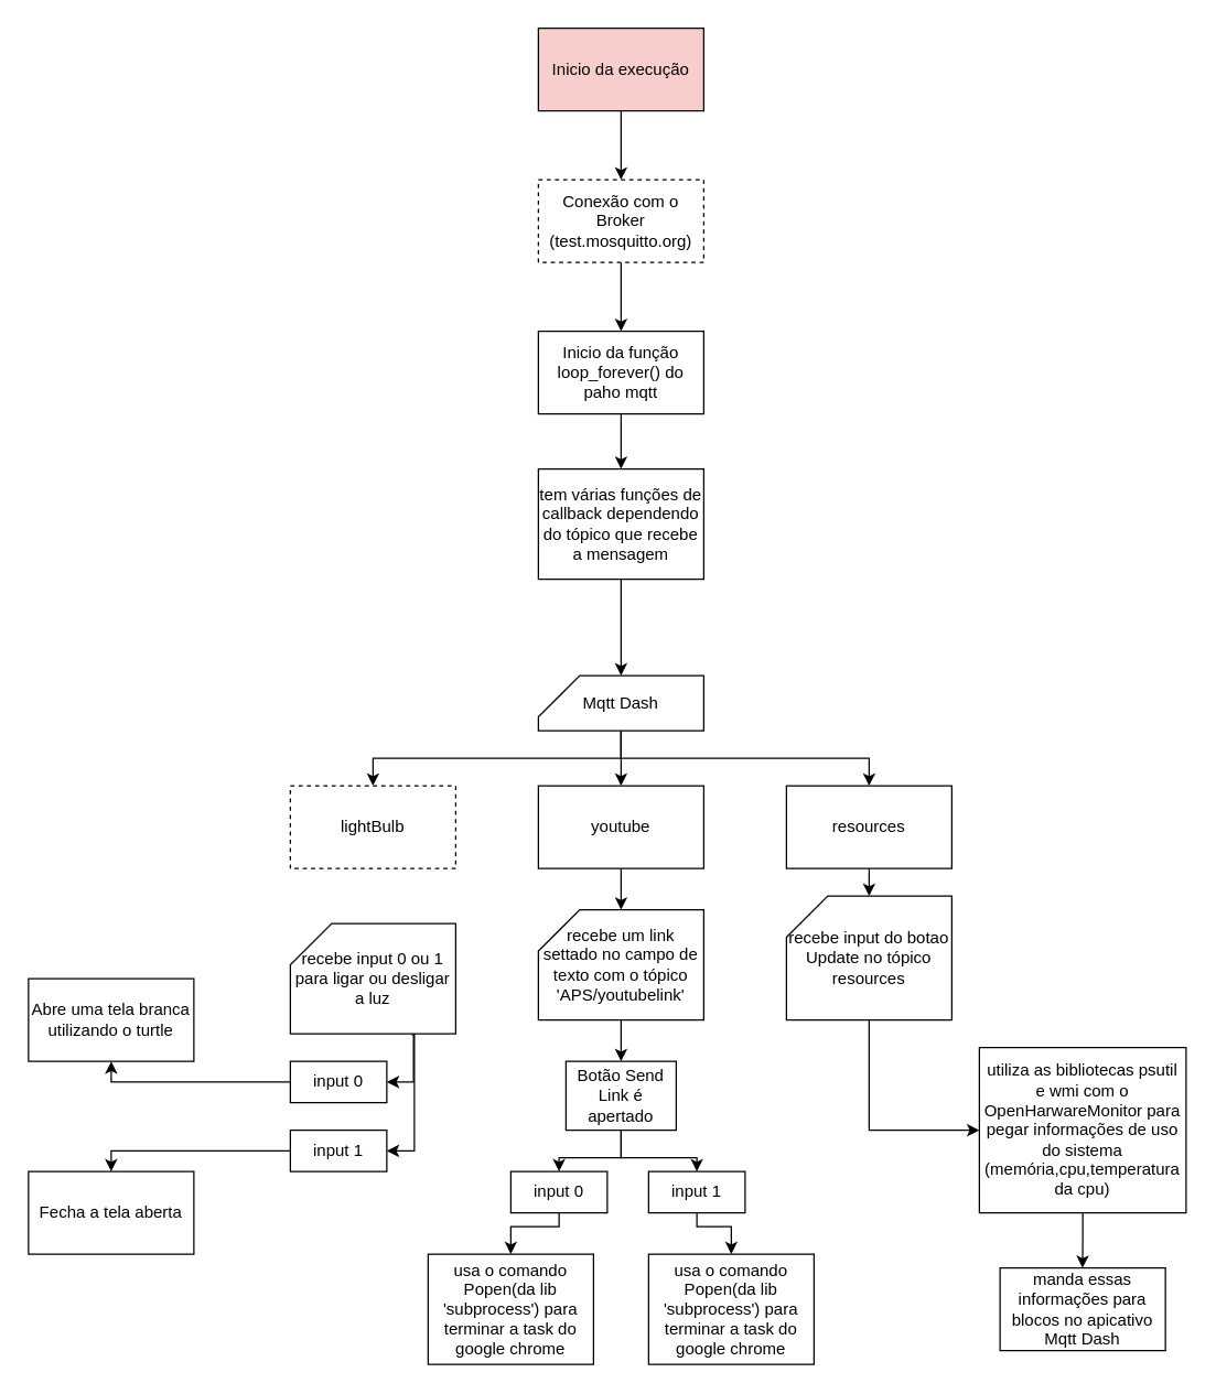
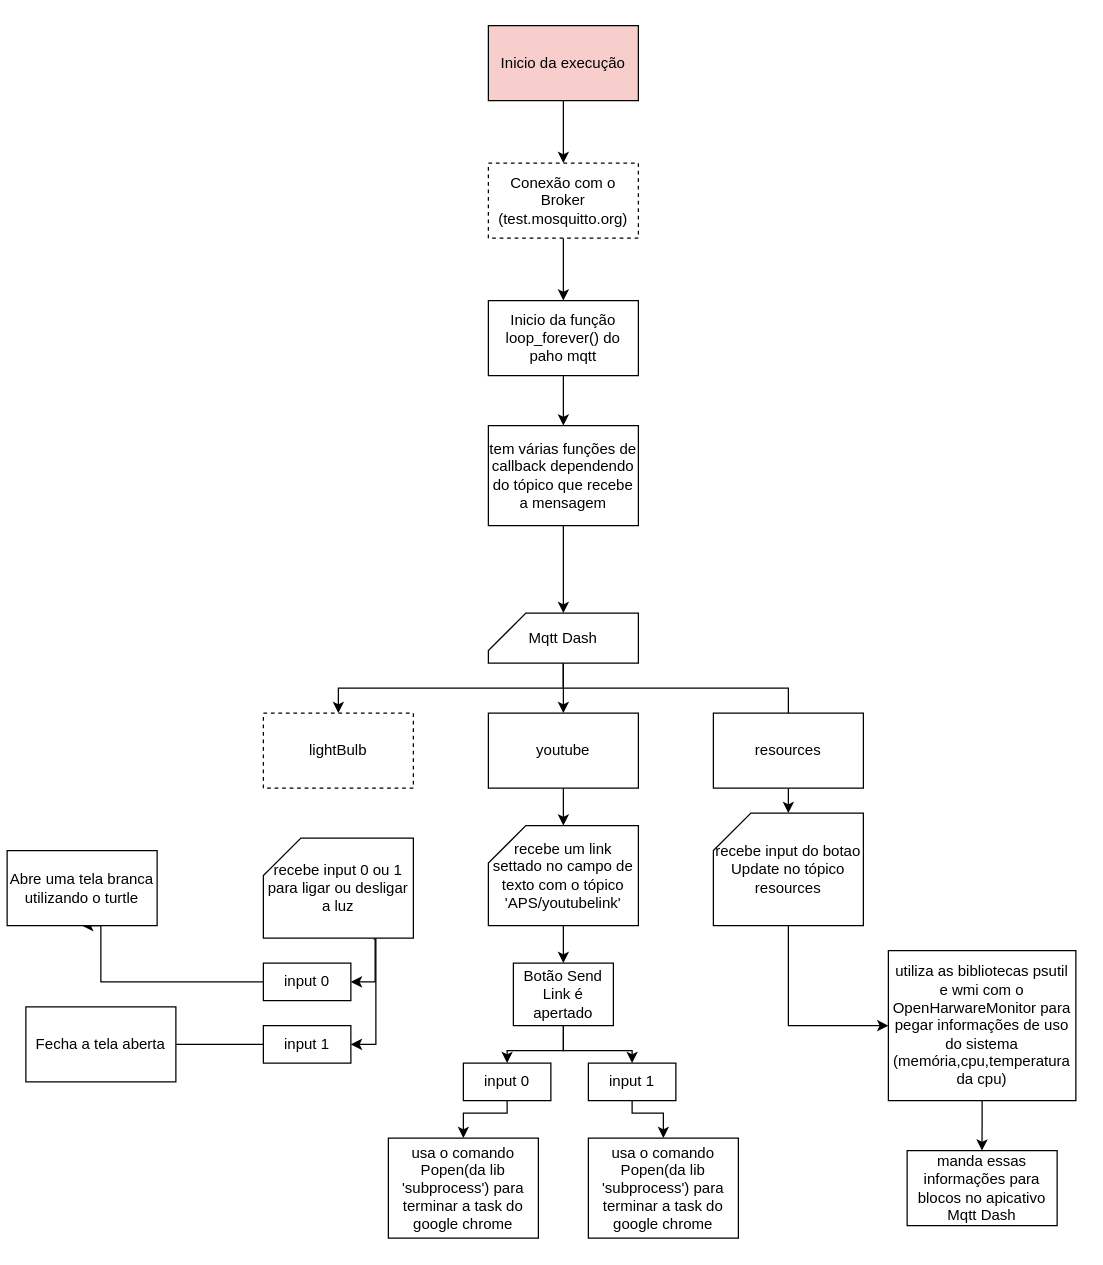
- <mxCell id="12" style="edgeStyle=orthogonalEdgeStyle;rounded=0;orthogonalLoop=1;jettySize=auto;html=1;exitX=0.5;exitY=1;exitDx=0;exitDy=0;exitPerimeter=0;entryX=0.5;entryY=0;entryDx=0;entryDy=0;" edge="1" parent="1" source="13" target="15"><mxGeometry relative="1" as="geometry" /></mxCell>
+ <mxCell id="12" style="edgeStyle=orthogonalEdgeStyle;rounded=0;orthogonalLoop=1;jettySize=auto;html=1;exitX=0.5;exitY=1;exitDx=0;exitDy=0;exitPerimeter=0;entryX=0.5;entryY=0;entryDx=0;entryDy=0;endArrow=none;" edge="1" parent="1" source="13" target="15"><mxGeometry relative="1" as="geometry" /></mxCell>
- <mxCell id="26" value="Abre uma tela branca utilizando o turtle" style="rounded=0;whiteSpace=wrap;html=1;" vertex="1" parent="1"><mxGeometry x="20" y="710" width="120" height="60" as="geometry" /></mxCell>
+ <mxCell id="26" value="Abre uma tela branca utilizando o turtle" style="rounded=0;whiteSpace=wrap;html=1;" vertex="1" parent="1"><mxGeometry x="5" y="680" width="120" height="60" as="geometry" /></mxCell>
- <mxCell id="27" value="Fecha a tela aberta" style="rounded=0;whiteSpace=wrap;html=1;" vertex="1" parent="1"><mxGeometry x="20" y="850" width="120" height="60" as="geometry" /></mxCell>
+ <mxCell id="27" value="Fecha a tela aberta" style="rounded=0;whiteSpace=wrap;html=1;" vertex="1" parent="1"><mxGeometry x="20" y="805" width="120" height="60" as="geometry" /></mxCell>
